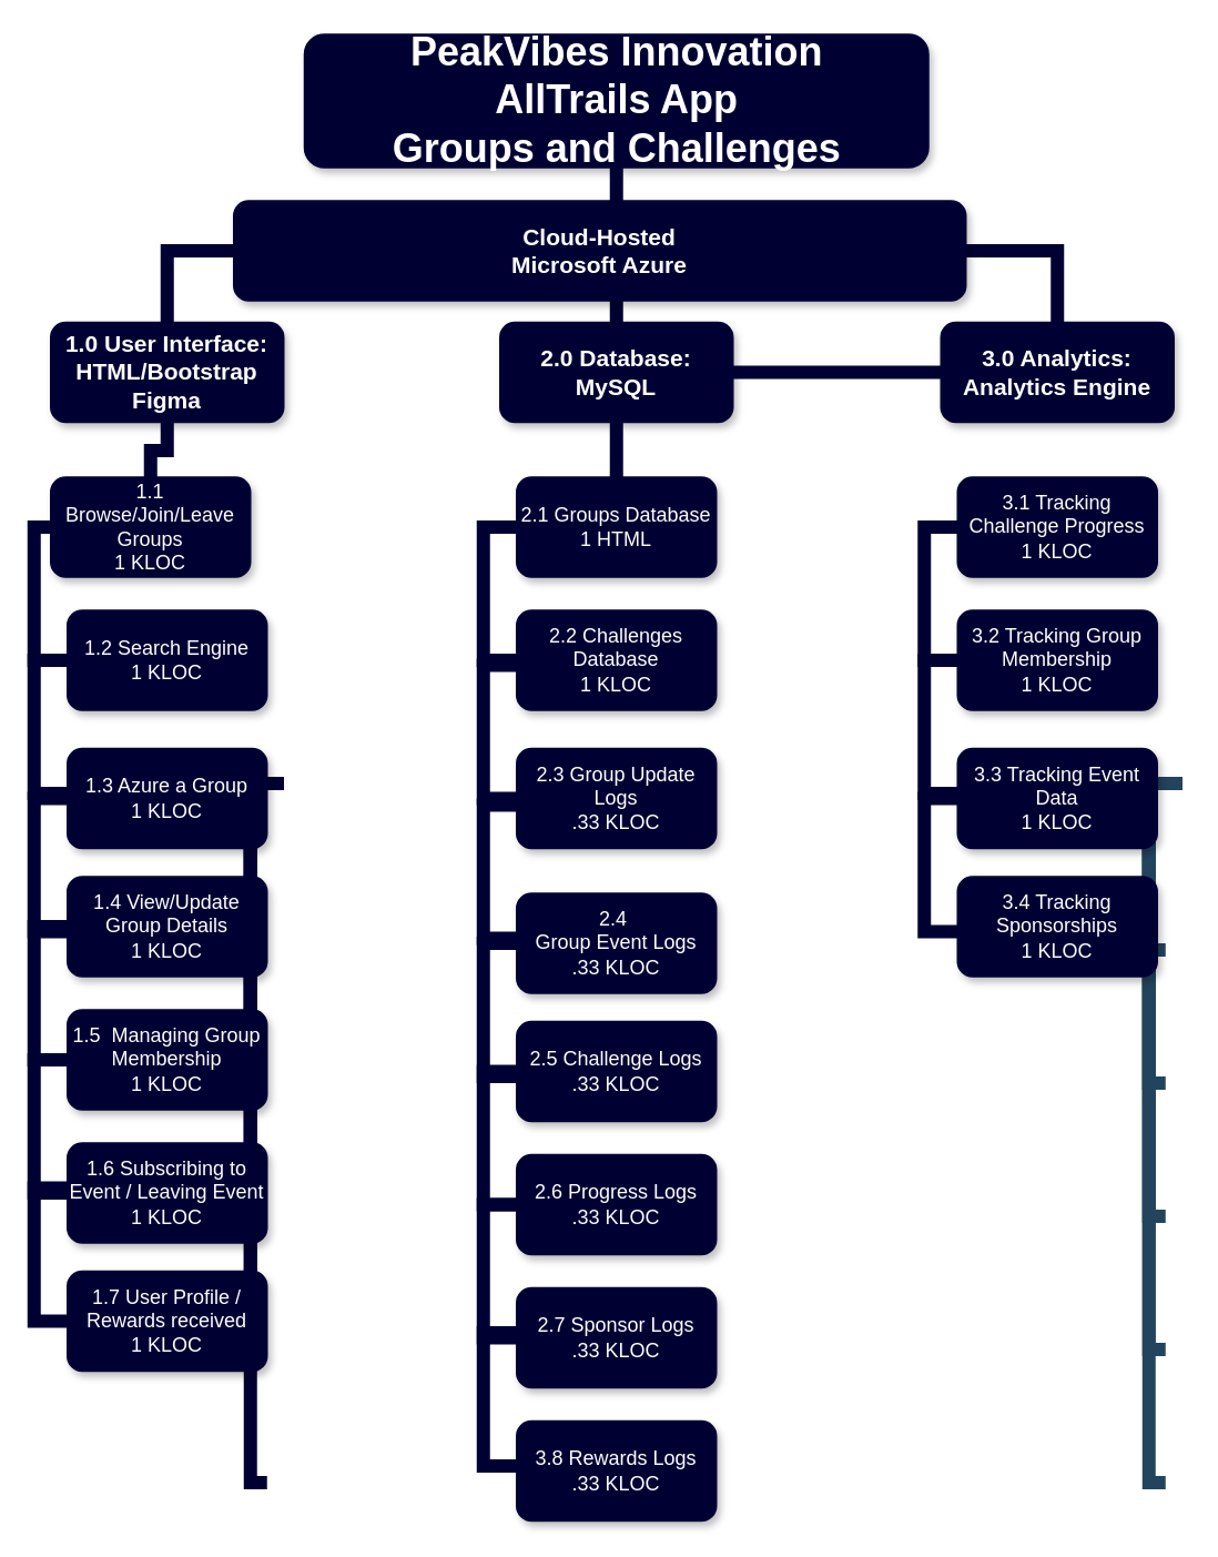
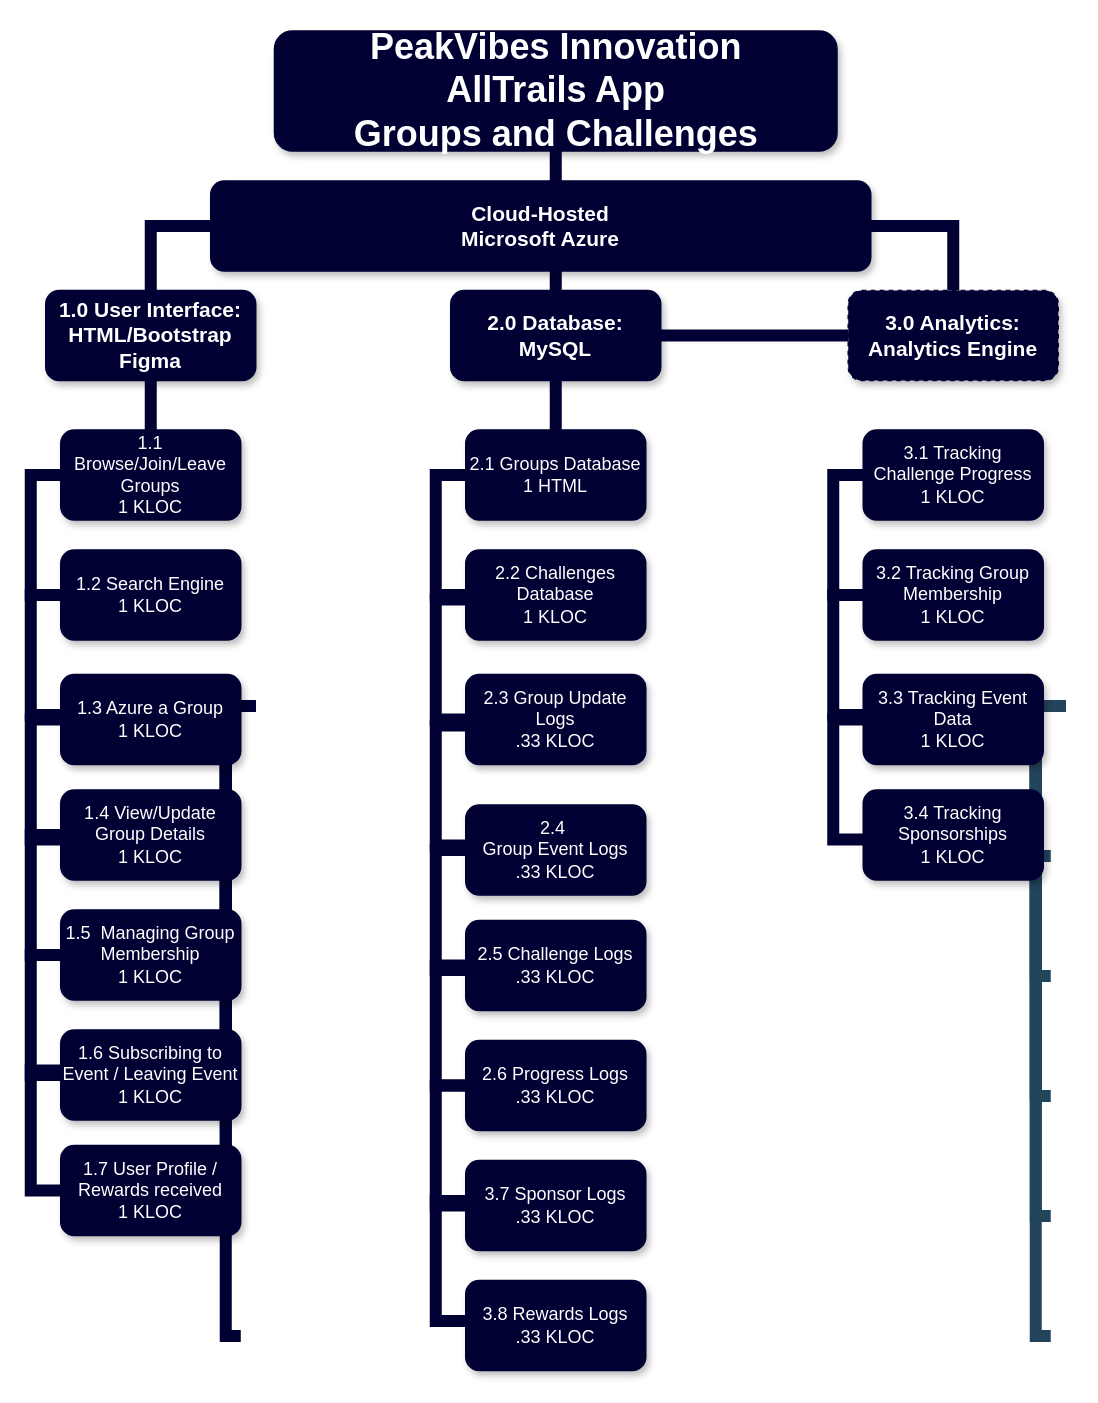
- <mxCell id="42" value="3.0 Analytics:&#10;Analytics Engine" style="whiteSpace=wrap;rounded=1;fillColor=#000033;strokeColor=#000033;shadow=1;fontColor=#FFFFFF;fontStyle=1;fontSize=14" vertex="1" parent="1"><mxGeometry x="565" y="193" width="140" height="60" as="geometry" /></mxCell>
+ <mxCell id="42" value="3.0 Analytics:&#10;Analytics Engine" style="whiteSpace=wrap;rounded=1;fillColor=#000033;strokeColor=#000033;shadow=1;fontColor=#FFFFFF;fontStyle=1;fontSize=14;dashed=1;" vertex="1" parent="1"><mxGeometry x="565" y="193" width="140" height="60" as="geometry" /></mxCell>
- <mxCell id="5" value="1.1 Browse/Join/Leave Groups&#10;1 KLOC" style="whiteSpace=wrap;rounded=1;fillColor=#000033;strokeColor=#000033;shadow=1;fontColor=#FFFFFF;" parent="1" vertex="1"><mxGeometry x="30" y="286" width="120" height="60" as="geometry" /></mxCell>
+ <mxCell id="5" value="1.1 Browse/Join/Leave Groups&#10;1 KLOC" style="whiteSpace=wrap;rounded=1;fillColor=#000033;strokeColor=#000033;shadow=1;fontColor=#FFFFFF;" parent="1" vertex="1"><mxGeometry x="40" y="286" width="120" height="60" as="geometry" /></mxCell>
- <mxCell id="37" value="2.7 Sponsor Logs&#10;.33 KLOC" style="whiteSpace=wrap;rounded=1;fillColor=#000033;strokeColor=#000033;shadow=1;fontColor=#FFFFFF;" vertex="1" parent="1"><mxGeometry x="310" y="773" width="120" height="60" as="geometry" /></mxCell>
+ <mxCell id="37" value="3.7 Sponsor Logs&#10;.33 KLOC" style="whiteSpace=wrap;rounded=1;fillColor=#000033;strokeColor=#000033;shadow=1;fontColor=#FFFFFF;" vertex="1" parent="1"><mxGeometry x="310" y="773" width="120" height="60" as="geometry" /></mxCell>
